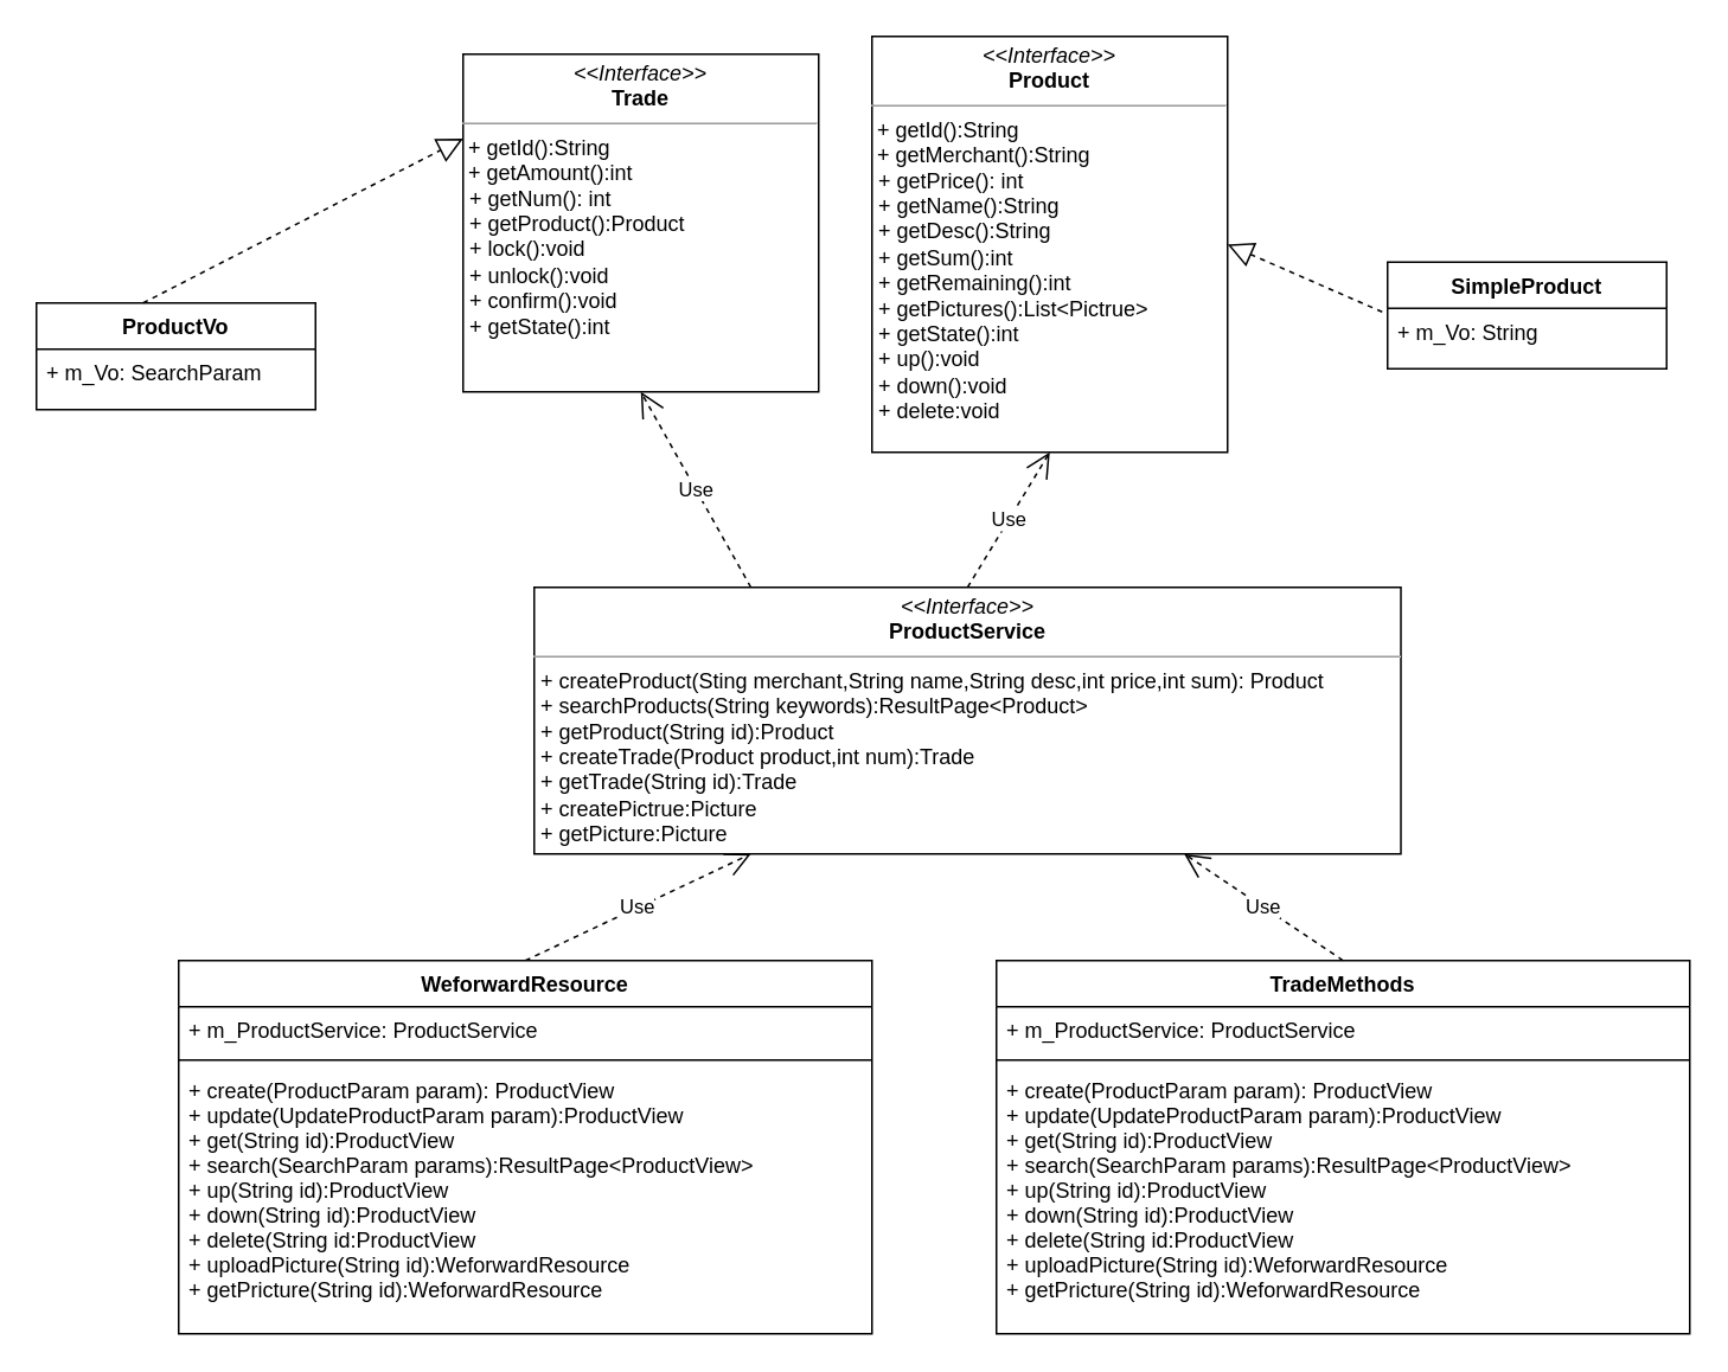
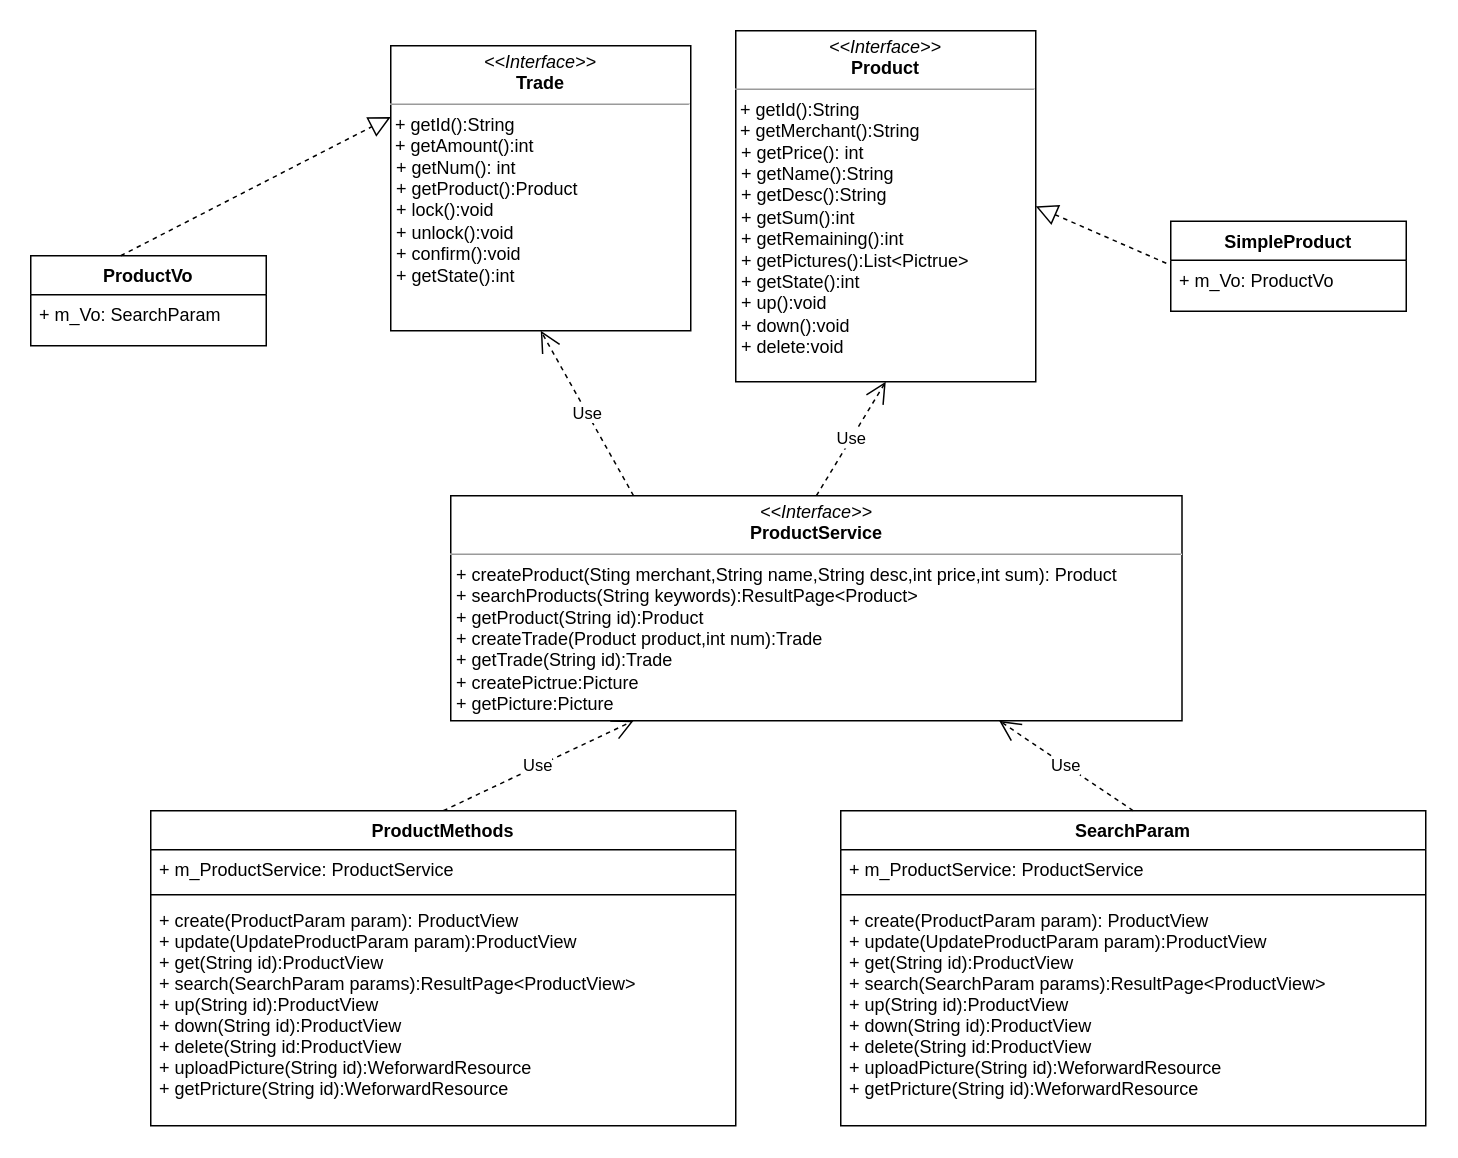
- <mxCell id="17" value="+ m_Vo: String" style="text;strokeColor=none;fillColor=none;align=left;verticalAlign=top;spacingLeft=4;spacingRight=4;overflow=hidden;rotatable=0;points=[[0,0.5],[1,0.5]];portConstraint=eastwest;" parent="16" vertex="1"><mxGeometry y="26" width="157" height="34" as="geometry" /></mxCell>
+ <mxCell id="17" value="+ m_Vo: ProductVo" style="text;strokeColor=none;fillColor=none;align=left;verticalAlign=top;spacingLeft=4;spacingRight=4;overflow=hidden;rotatable=0;points=[[0,0.5],[1,0.5]];portConstraint=eastwest;" parent="16" vertex="1"><mxGeometry y="26" width="157" height="34" as="geometry" /></mxCell>
- <mxCell id="11" value="WeforwardResource&#10;" style="swimlane;fontStyle=1;align=center;verticalAlign=top;childLayout=stackLayout;horizontal=1;startSize=26;horizontalStack=0;resizeParent=1;resizeParentMax=0;resizeLast=0;collapsible=1;marginBottom=0;" parent="1" vertex="1"><mxGeometry x="100" y="540" width="390" height="210" as="geometry" /></mxCell>
+ <mxCell id="11" value="ProductMethods&#10;" style="swimlane;fontStyle=1;align=center;verticalAlign=top;childLayout=stackLayout;horizontal=1;startSize=26;horizontalStack=0;resizeParent=1;resizeParentMax=0;resizeLast=0;collapsible=1;marginBottom=0;" parent="1" vertex="1"><mxGeometry x="100" y="540" width="390" height="210" as="geometry" /></mxCell>
- <mxCell id="7" value="TradeMethods&#10;" style="swimlane;fontStyle=1;align=center;verticalAlign=top;childLayout=stackLayout;horizontal=1;startSize=26;horizontalStack=0;resizeParent=1;resizeParentMax=0;resizeLast=0;collapsible=1;marginBottom=0;" vertex="1" parent="1"><mxGeometry x="560" y="540" width="390" height="210" as="geometry" /></mxCell>
+ <mxCell id="7" value="SearchParam&#10;" style="swimlane;fontStyle=1;align=center;verticalAlign=top;childLayout=stackLayout;horizontal=1;startSize=26;horizontalStack=0;resizeParent=1;resizeParentMax=0;resizeLast=0;collapsible=1;marginBottom=0;" vertex="1" parent="1"><mxGeometry x="560" y="540" width="390" height="210" as="geometry" /></mxCell>
